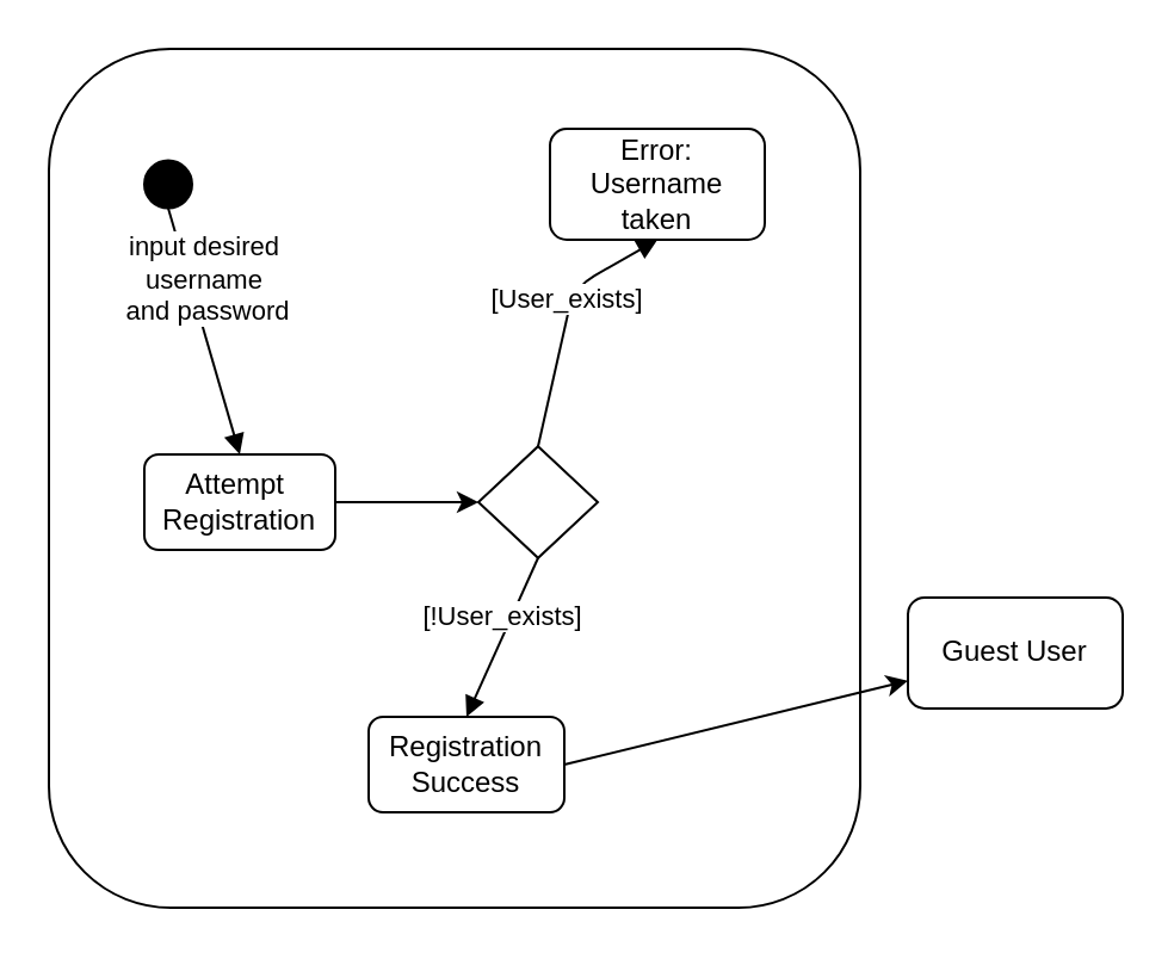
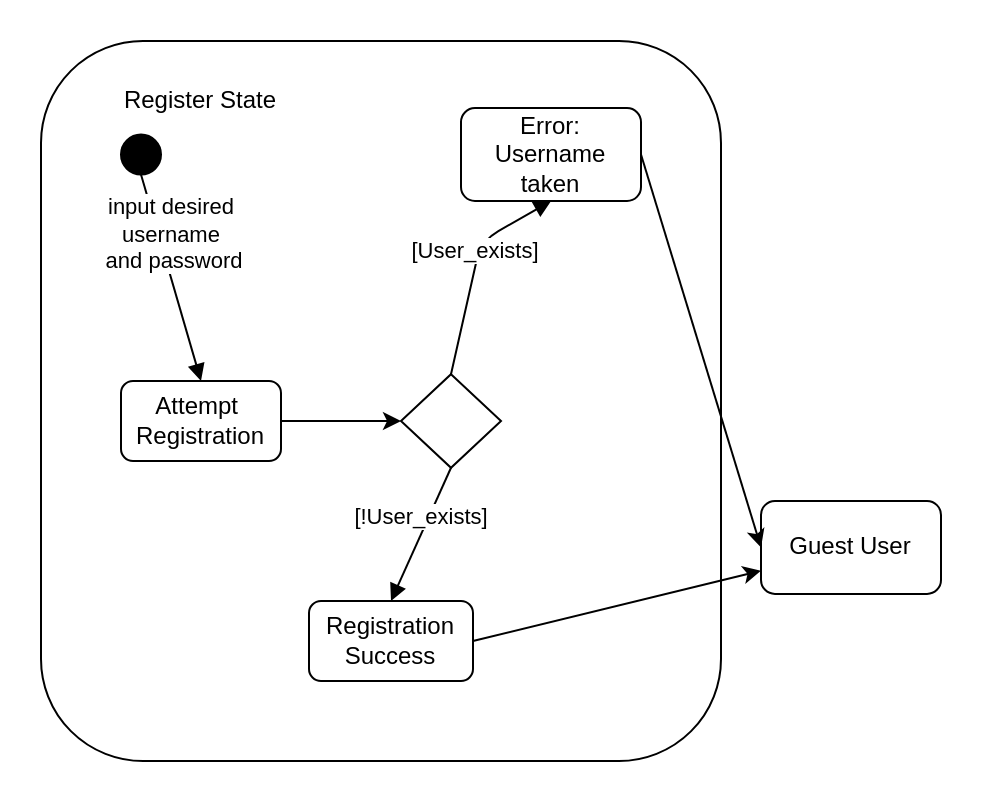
+ <mxCell id="3" value="Register State" style="text;html=1;strokeColor=none;fillColor=none;align=center;verticalAlign=middle;whiteSpace=wrap;rounded=0;" vertex="1" parent="1"><mxGeometry x="40" y="40" width="120" height="20" as="geometry" /></mxCell>
+ <mxCell id="14" value="" style="endArrow=classic;html=1;exitX=1;exitY=0.5;exitDx=0;exitDy=0;entryX=0;entryY=0.5;entryDx=0;entryDy=0;" edge="1" parent="1" source="7" target="11"><mxGeometry width="50" height="50" relative="1" as="geometry"><mxPoint x="510" y="218.39" as="sourcePoint" /><mxPoint x="580" y="188.387" as="targetPoint" /></mxGeometry></mxCell>
